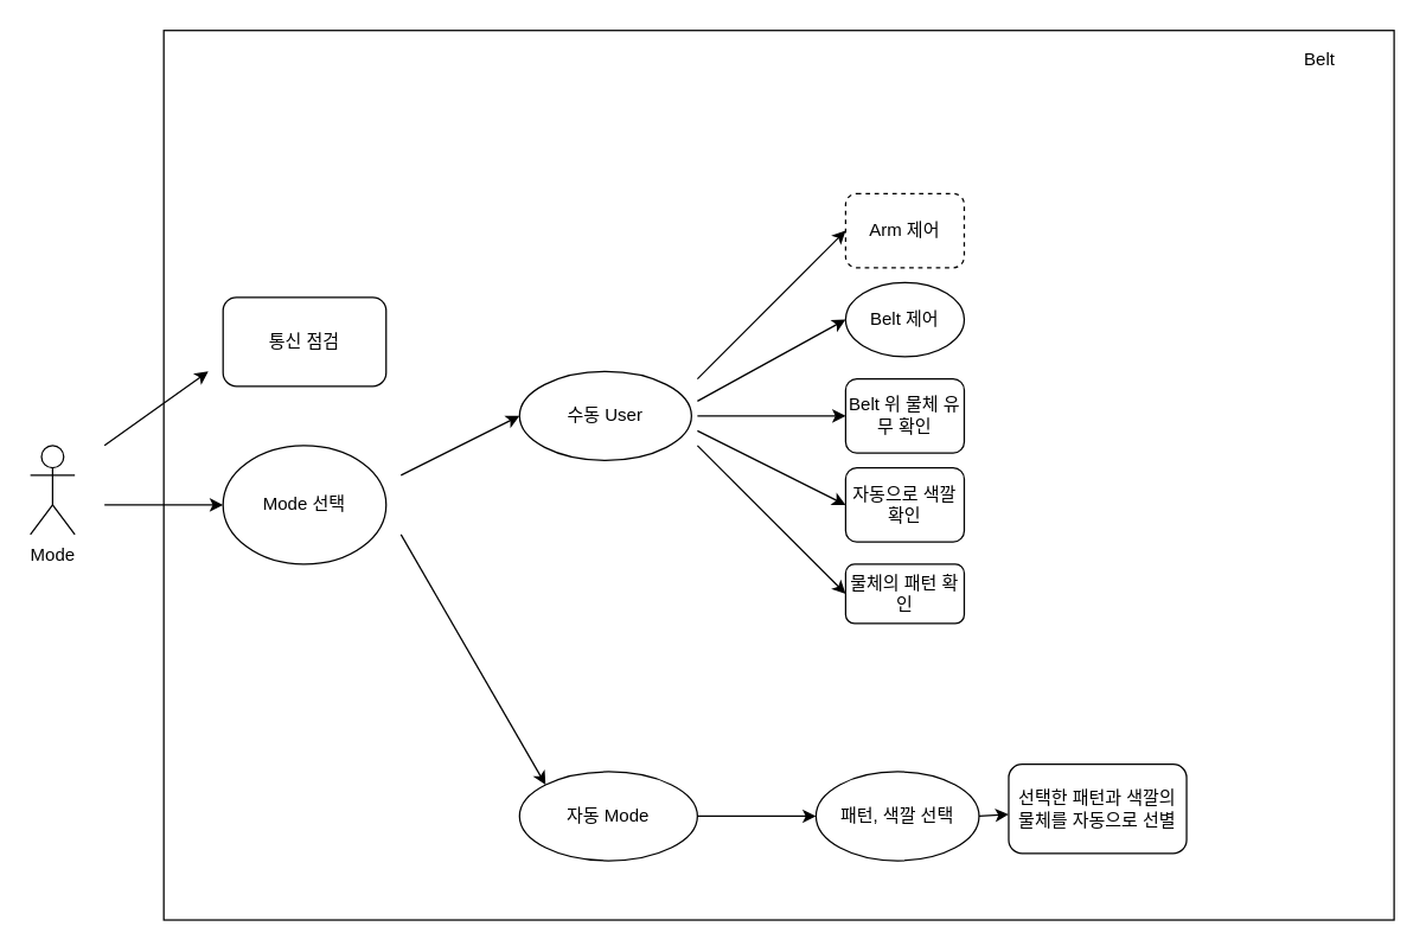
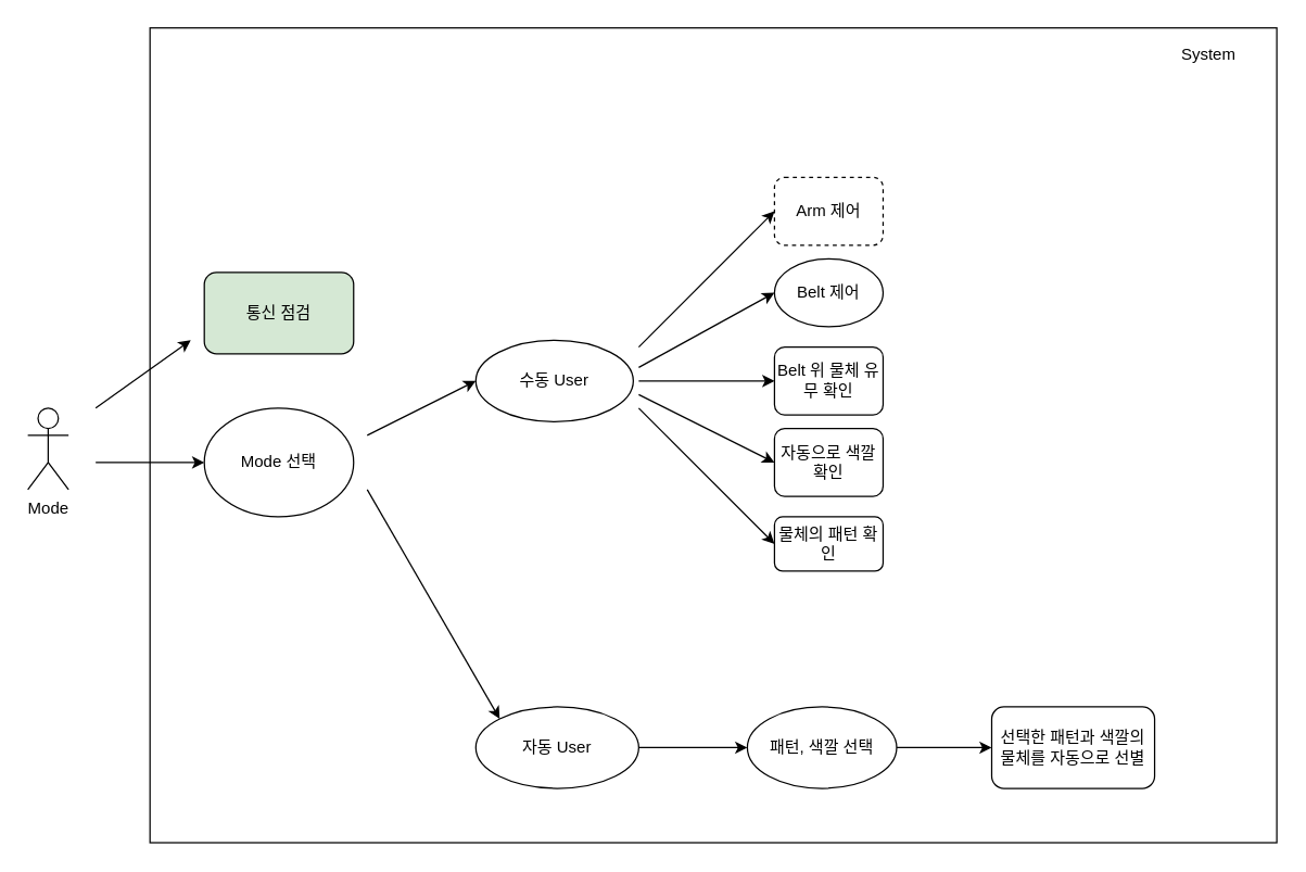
- <mxCell id="26" value="Belt" style="text;html=1;strokeColor=none;fillColor=none;align=center;verticalAlign=middle;whiteSpace=wrap;rounded=0;" vertex="1" parent="1"><mxGeometry x="840" y="20" width="100" height="40" as="geometry" /></mxCell>
+ <mxCell id="26" value="System" style="text;html=1;strokeColor=none;fillColor=none;align=center;verticalAlign=middle;whiteSpace=wrap;rounded=0;" vertex="1" parent="1"><mxGeometry x="840" y="20" width="100" height="40" as="geometry" /></mxCell>
- <mxCell id="4" value="통신 점검" style="rounded=1;whiteSpace=wrap;html=1;" vertex="1" parent="1"><mxGeometry x="150" y="200" width="110" height="60" as="geometry" /></mxCell>
+ <mxCell id="4" value="통신 점검" style="rounded=1;whiteSpace=wrap;html=1;fillColor=#d5e8d4;" vertex="1" parent="1"><mxGeometry x="150" y="200" width="110" height="60" as="geometry" /></mxCell>
- <mxCell id="25" value="선택한 패턴과 색깔의 물체를 자동으로 선별" style="rounded=1;whiteSpace=wrap;html=1;fillColor=none;" vertex="1" parent="1"><mxGeometry x="680" y="515" width="120" height="60" as="geometry" /></mxCell>
+ <mxCell id="25" value="선택한 패턴과 색깔의 물체를 자동으로 선별" style="rounded=1;whiteSpace=wrap;html=1;fillColor=none;" vertex="1" parent="1"><mxGeometry x="730" y="520" width="120" height="60" as="geometry" /></mxCell>
- <mxCell id="12" value="자동 Mode" style="ellipse;whiteSpace=wrap;html=1;fillColor=none;" vertex="1" parent="1"><mxGeometry x="350" y="520" width="120" height="60" as="geometry" /></mxCell>
+ <mxCell id="12" value="자동 User" style="ellipse;whiteSpace=wrap;html=1;fillColor=none;" vertex="1" parent="1"><mxGeometry x="350" y="520" width="120" height="60" as="geometry" /></mxCell>
